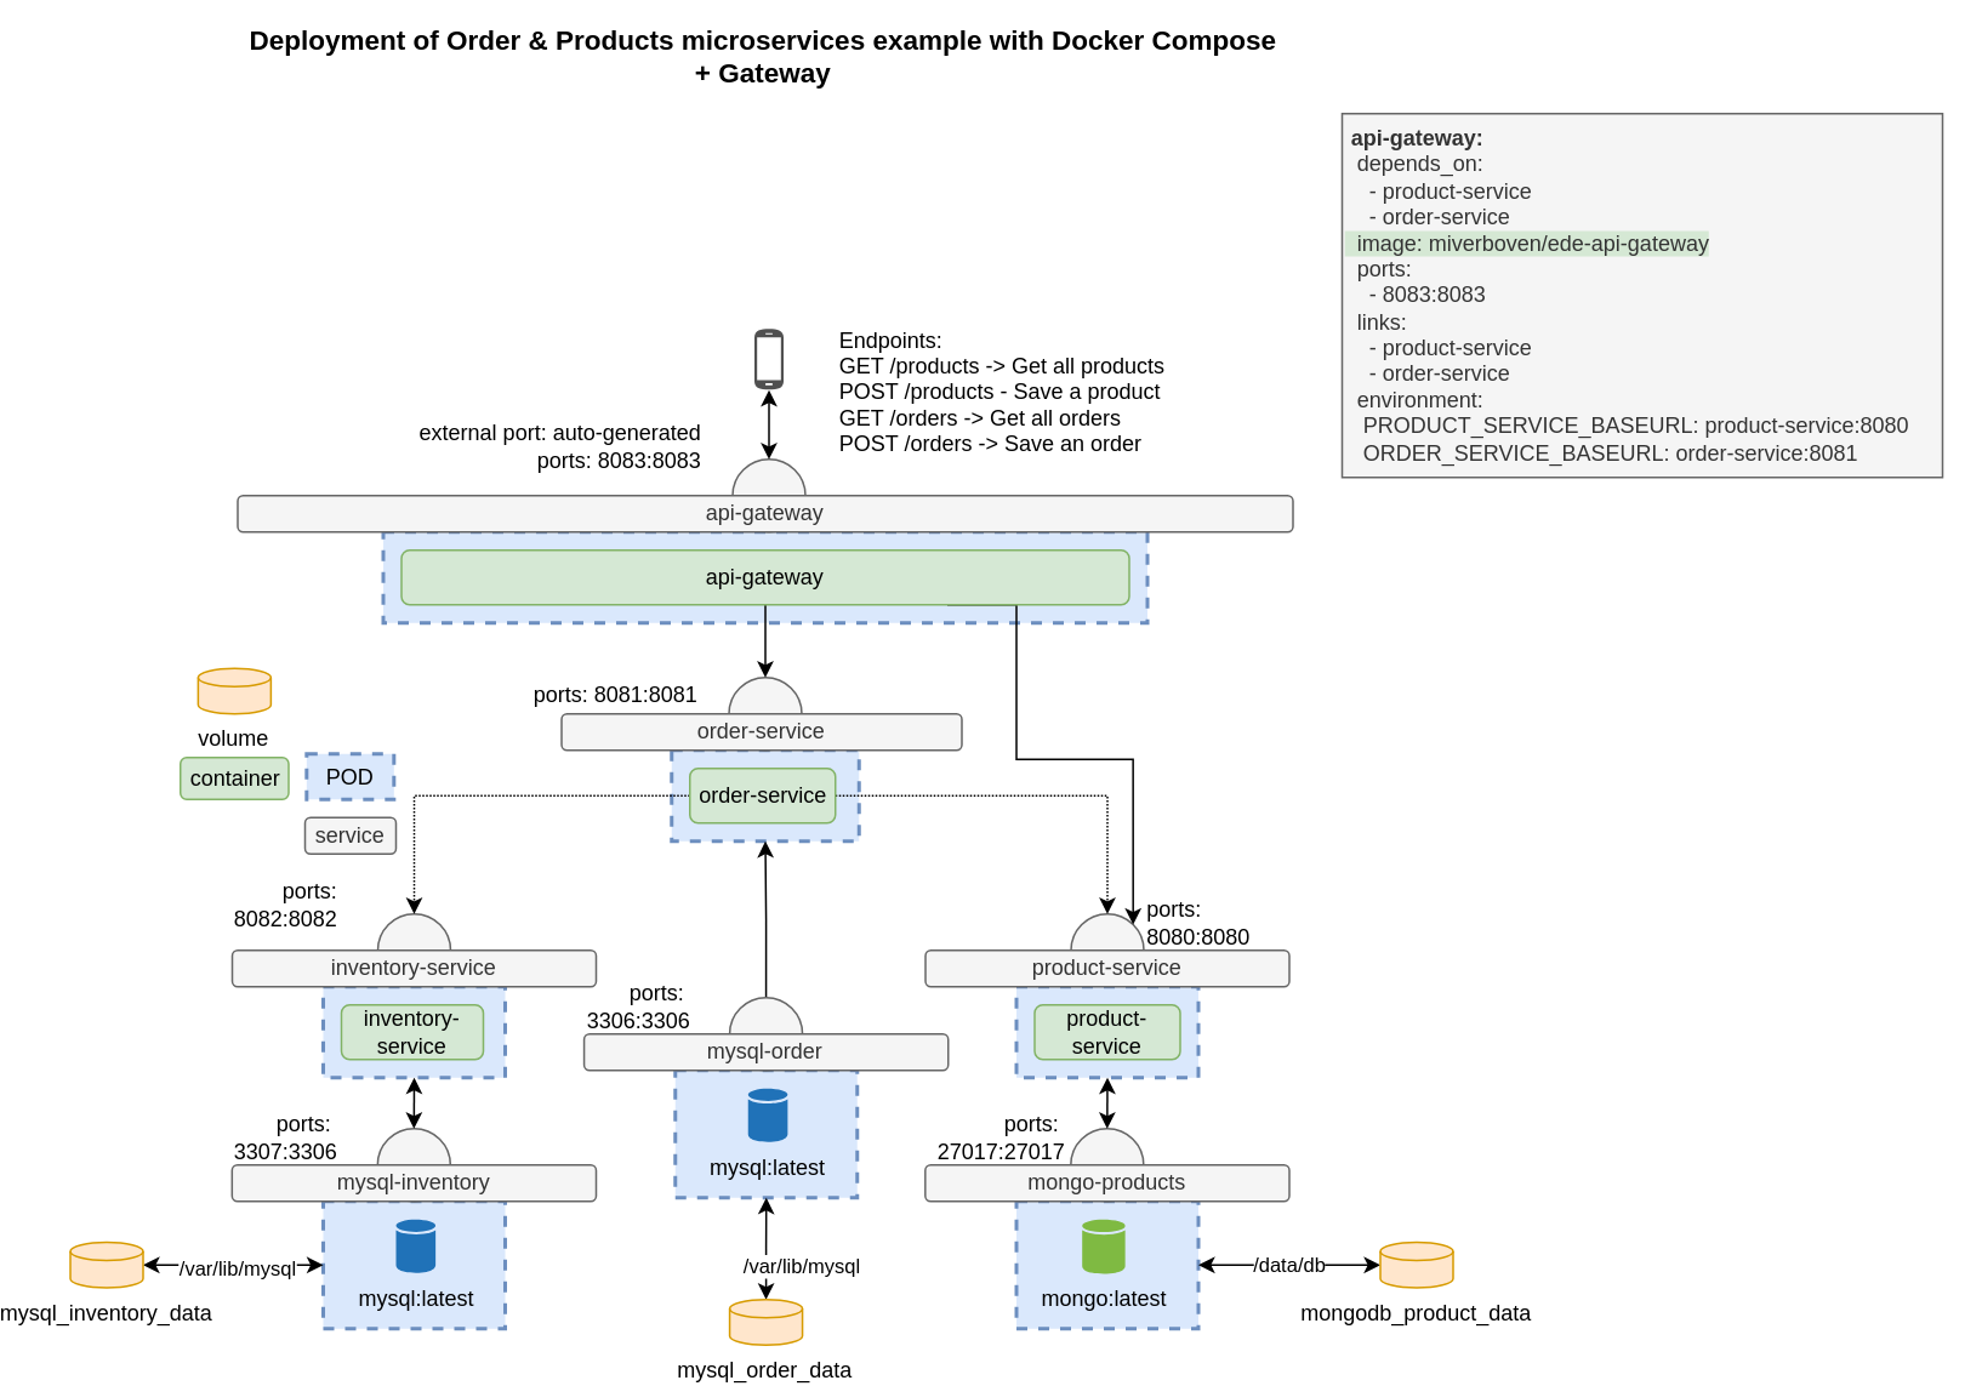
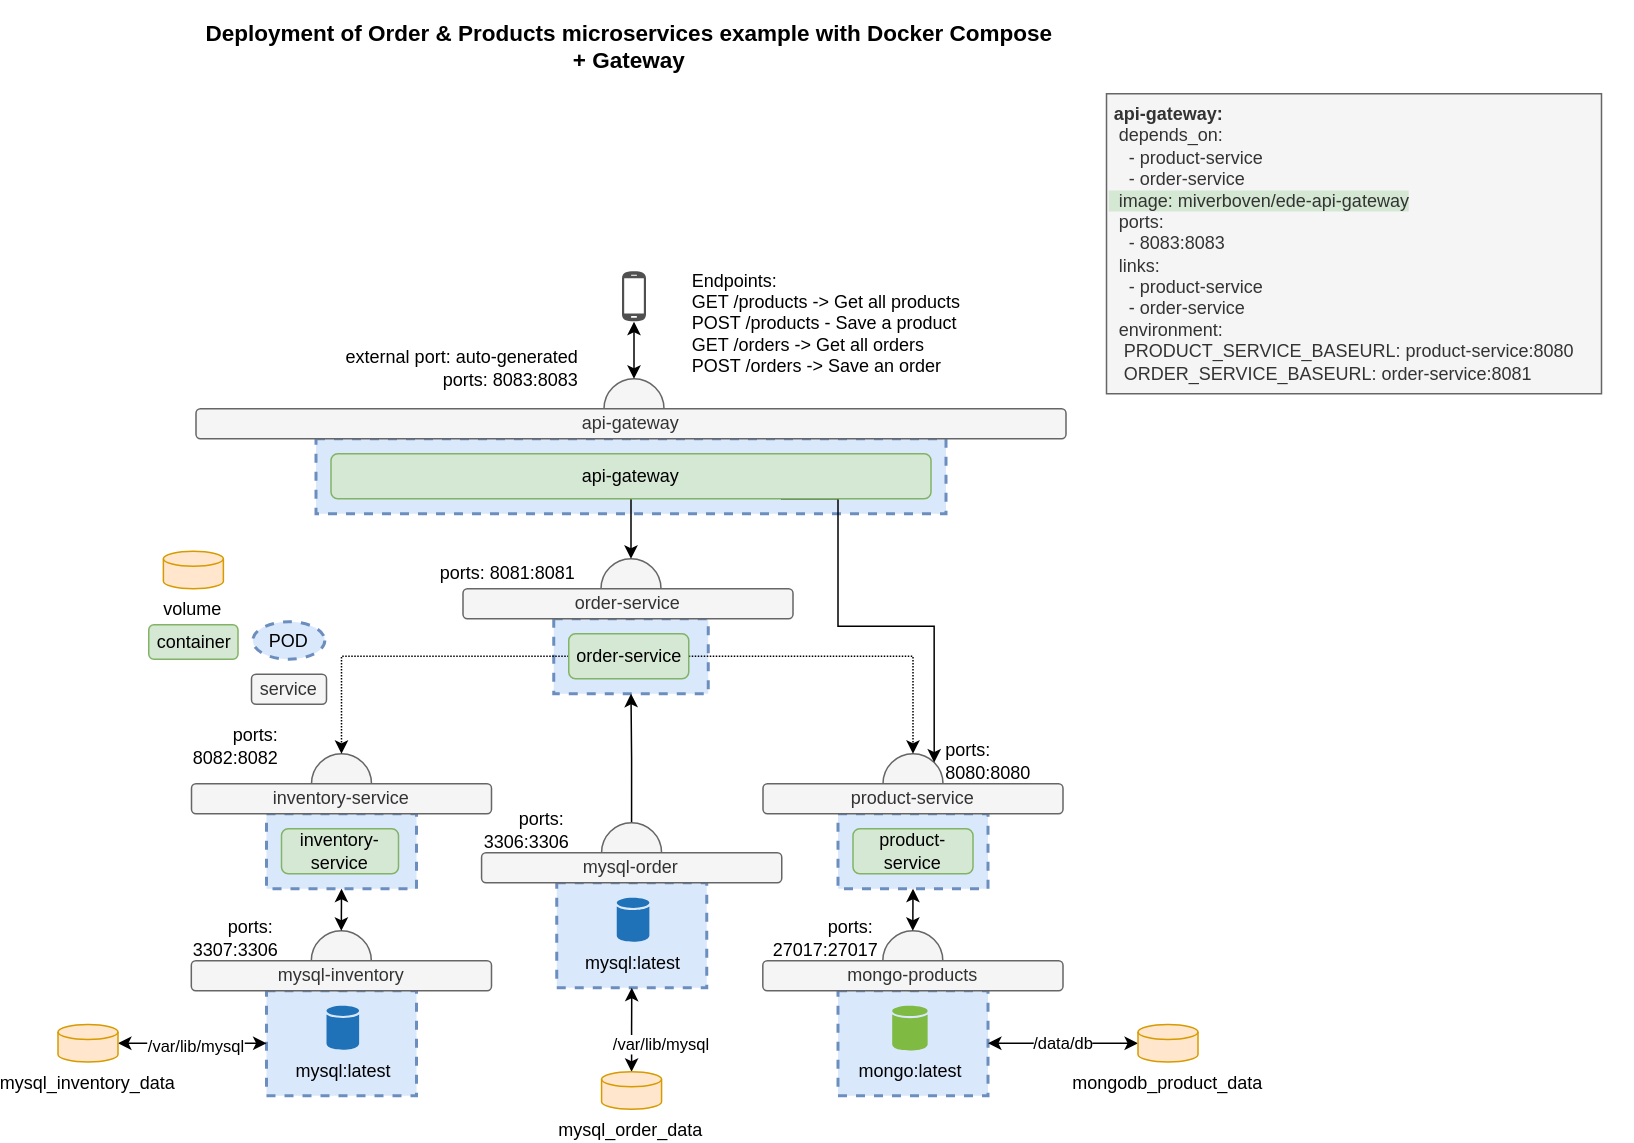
- <mxCell id="23" value="POD" style="rounded=0;whiteSpace=wrap;html=1;strokeColor=#6c8ebf;dashed=1;fillColor=#dae8fc;strokeWidth=2;" vertex="1" parent="1"><mxGeometry x="149.88" y="414" width="48" height="25" as="geometry" /></mxCell>
+ <mxCell id="23" value="POD" style="ellipse;whiteSpace=wrap;html=1;strokeColor=#6c8ebf;dashed=1;fillColor=#dae8fc;strokeWidth=2;" vertex="1" parent="1"><mxGeometry x="149.88" y="414" width="48" height="25" as="geometry" /></mxCell>
